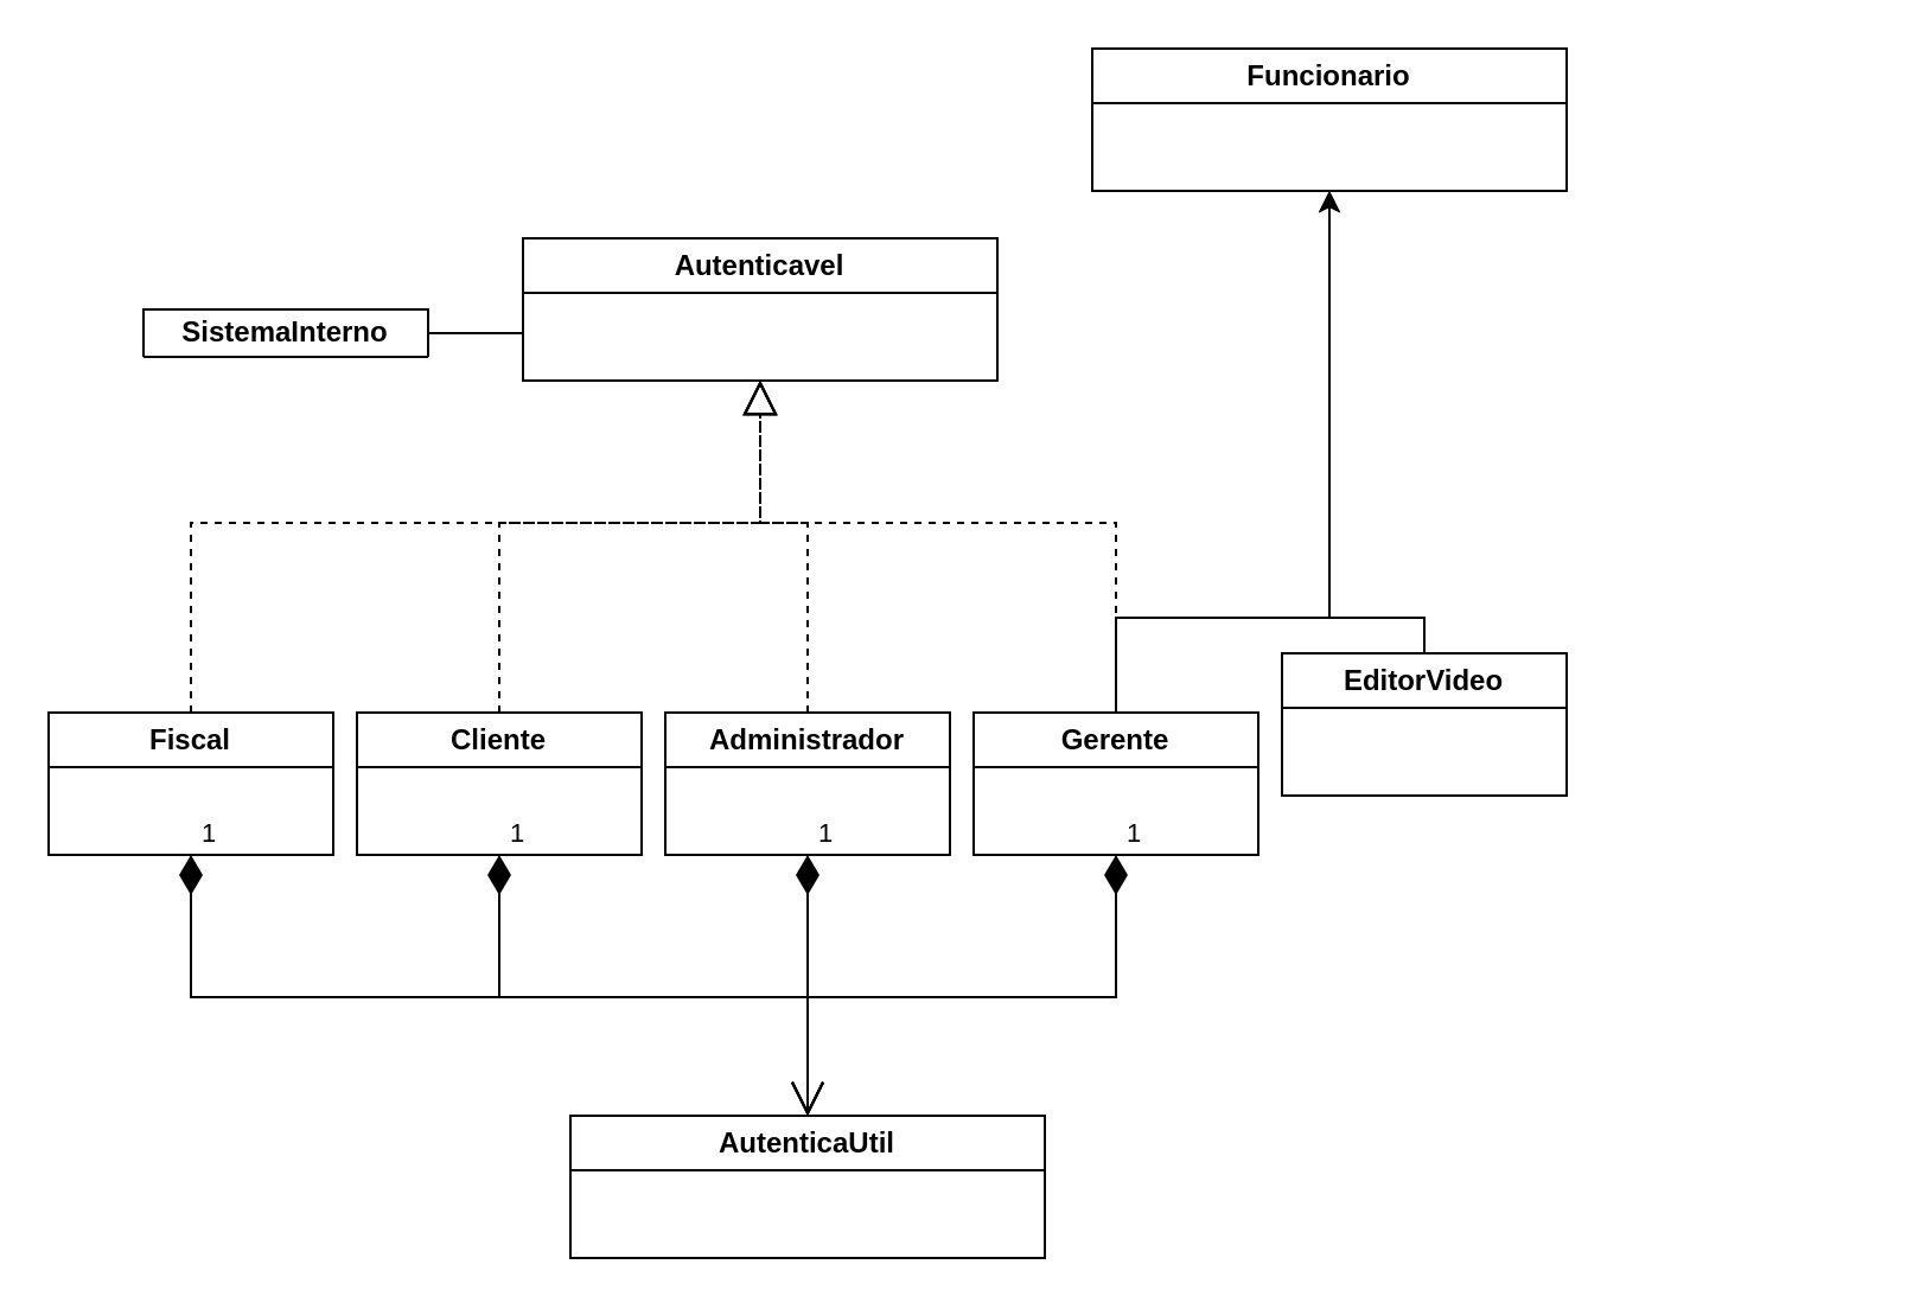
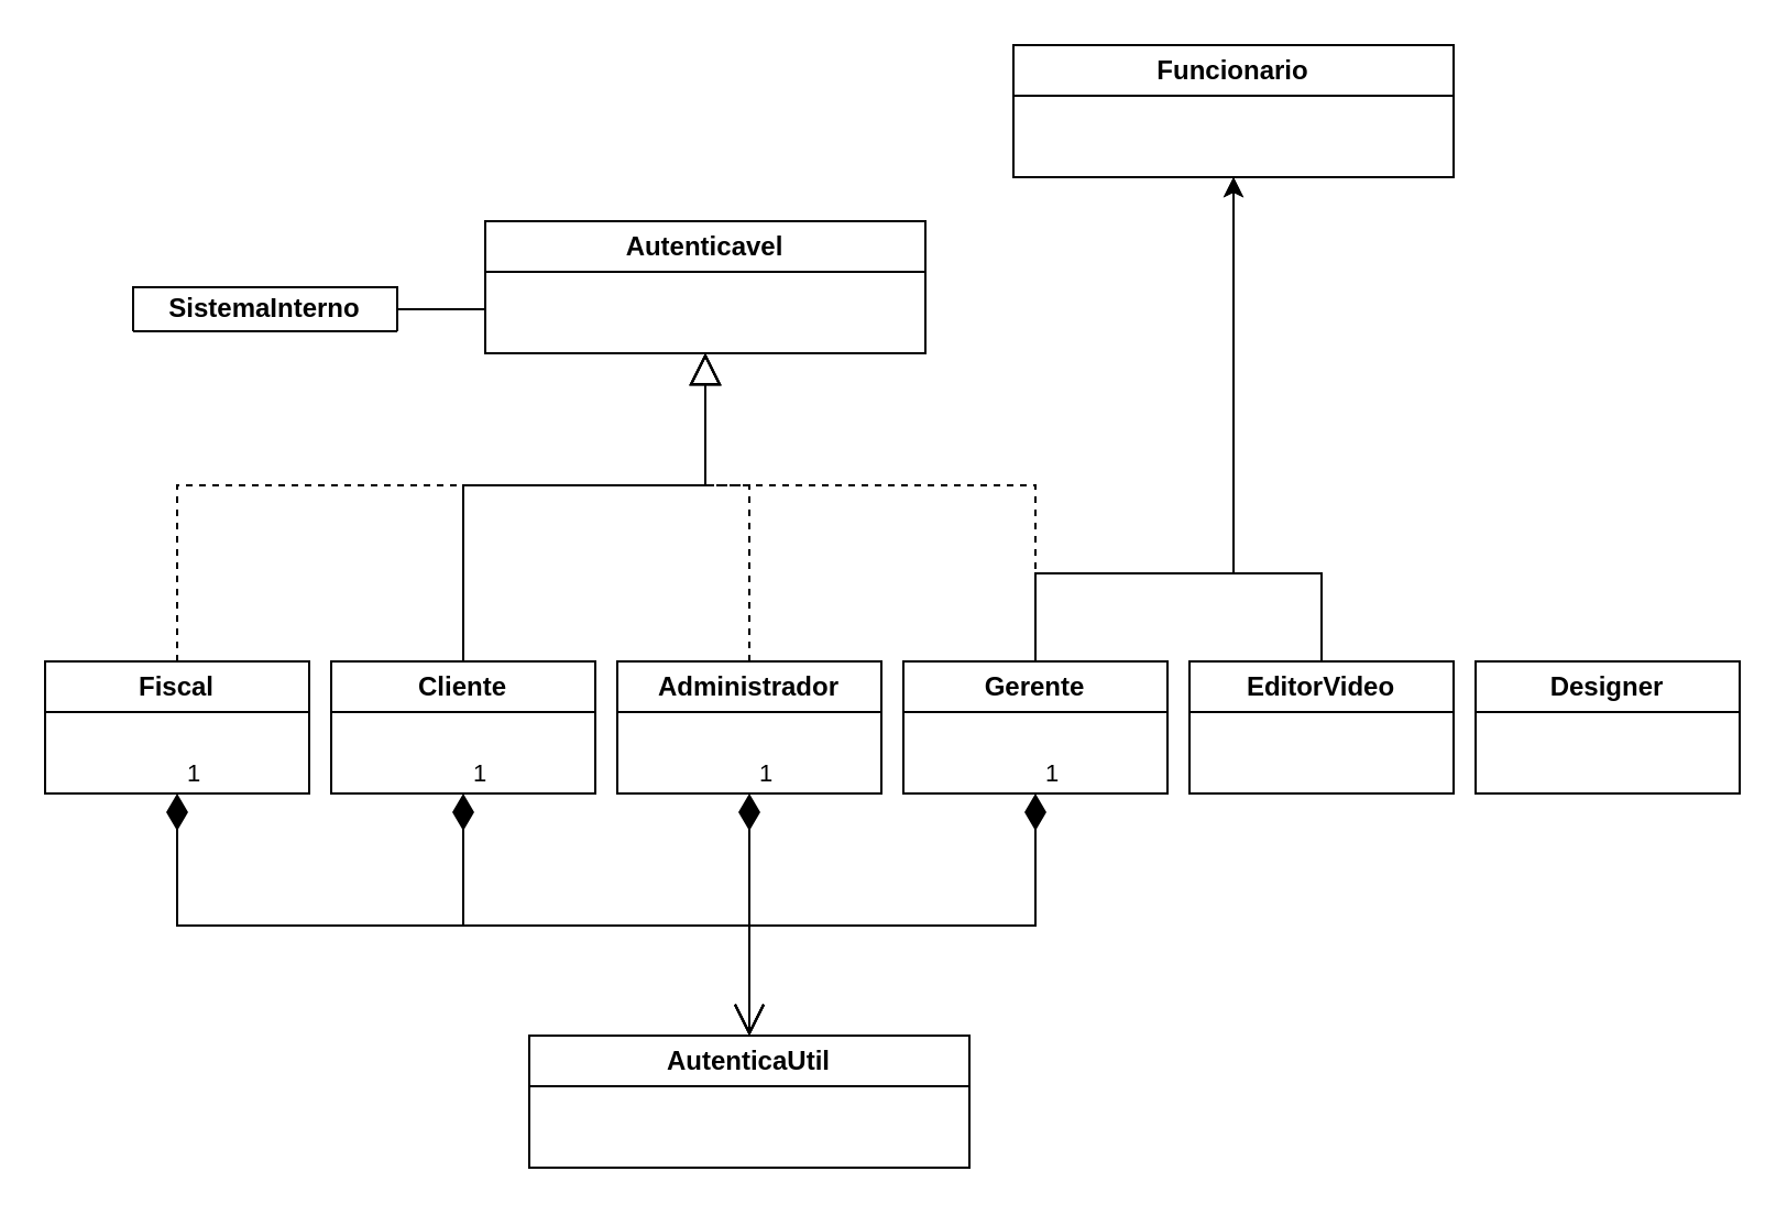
- <mxCell id="14" value="" style="endArrow=block;dashed=1;endFill=0;endSize=12;html=1;rounded=0;exitX=0.5;exitY=0;exitDx=0;exitDy=0;entryX=0.5;entryY=1;entryDx=0;entryDy=0;" edge="1" parent="1" source="6" target="3"><mxGeometry width="160" relative="1" as="geometry"><mxPoint x="390" y="380" as="sourcePoint" /><mxPoint x="550" y="380" as="targetPoint" /><Array as="points"><mxPoint x="210" y="220" /><mxPoint x="320" y="220" /></Array></mxGeometry></mxCell>
+ <mxCell id="14" value="" style="endArrow=block;dashed=0;endFill=0;endSize=12;html=1;rounded=0;exitX=0.5;exitY=0;exitDx=0;exitDy=0;entryX=0.5;entryY=1;entryDx=0;entryDy=0;" edge="1" parent="1" source="6" target="3"><mxGeometry width="160" relative="1" as="geometry"><mxPoint x="390" y="380" as="sourcePoint" /><mxPoint x="550" y="380" as="targetPoint" /><Array as="points"><mxPoint x="210" y="220" /><mxPoint x="320" y="220" /></Array></mxGeometry></mxCell>
- <mxCell id="11" value="EditorVideo" style="swimlane;whiteSpace=wrap;html=1;" vertex="1" parent="1"><mxGeometry x="540" y="275" width="120" height="60" as="geometry" /></mxCell>
+ <mxCell id="11" value="EditorVideo" style="swimlane;whiteSpace=wrap;html=1;" vertex="1" parent="1"><mxGeometry x="540" y="300" width="120" height="60" as="geometry" /></mxCell>
+ <mxCell id="12" value="Designer" style="swimlane;whiteSpace=wrap;html=1;" vertex="1" parent="1"><mxGeometry x="670" y="300" width="120" height="60" as="geometry" /></mxCell>
